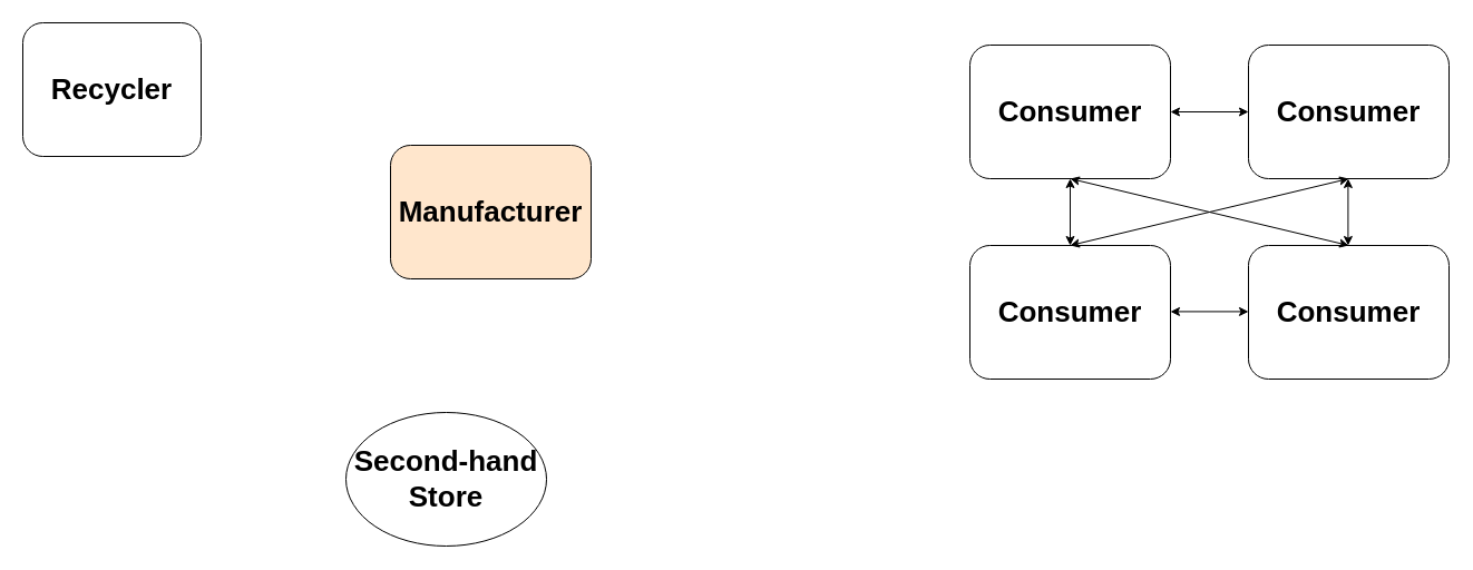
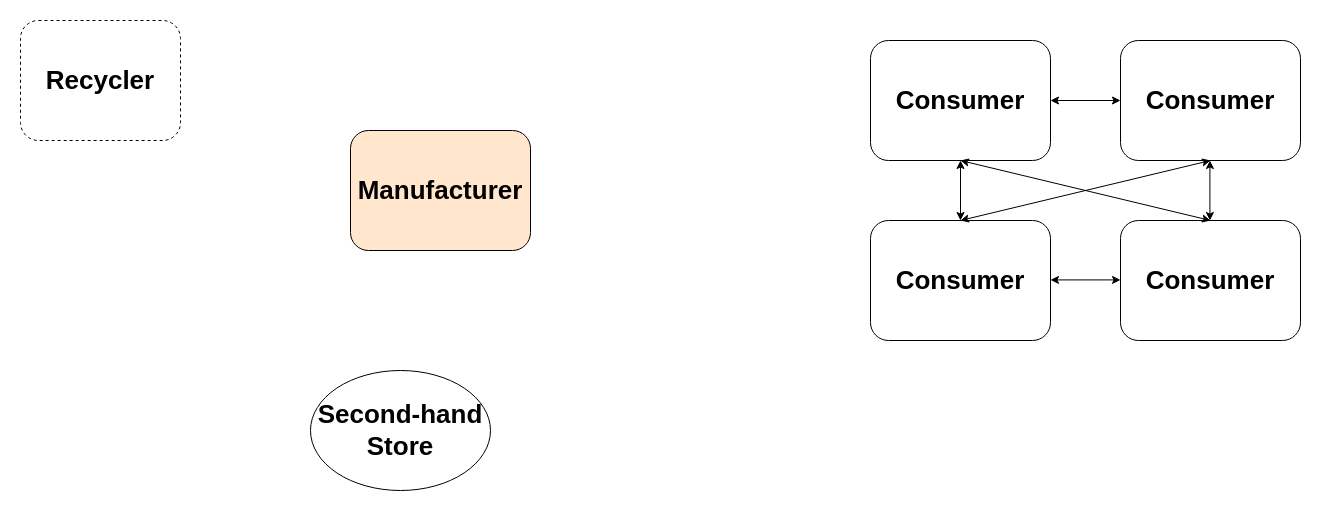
- <mxCell id="2" value="&lt;font size=&quot;1&quot; style=&quot;&quot;&gt;&lt;b style=&quot;font-size: 26px;&quot;&gt;Recycler&lt;/b&gt;&lt;/font&gt;" style="rounded=1;whiteSpace=wrap;html=1;" vertex="1" parent="1"><mxGeometry x="20" y="20" width="160" height="120" as="geometry" /></mxCell>
+ <mxCell id="2" value="&lt;font size=&quot;1&quot; style=&quot;&quot;&gt;&lt;b style=&quot;font-size: 26px;&quot;&gt;Recycler&lt;/b&gt;&lt;/font&gt;" style="rounded=1;whiteSpace=wrap;html=1;dashed=1;" vertex="1" parent="1"><mxGeometry x="20" y="20" width="160" height="120" as="geometry" /></mxCell>
